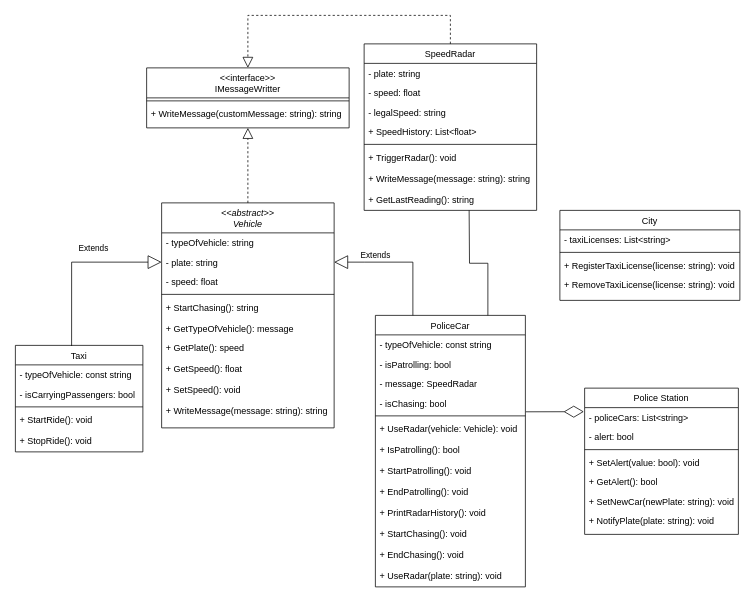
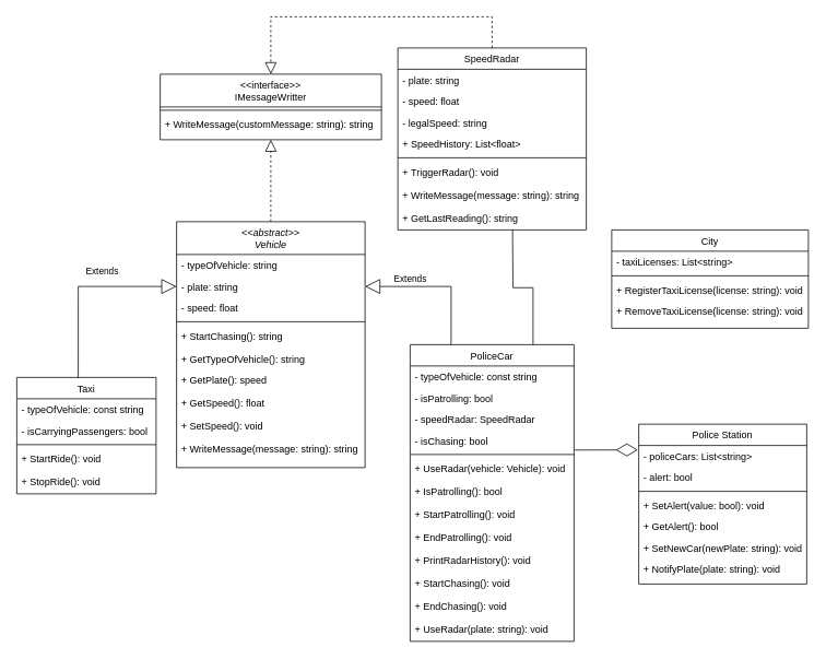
- <mxCell id="8" value="+ GetTypeOfVehicle(): message" style="text;align=left;verticalAlign=top;spacingLeft=4;spacingRight=4;overflow=hidden;rotatable=0;points=[[0,0.5],[1,0.5]];portConstraint=eastwest;fontStyle=0" vertex="1" parent="2"><mxGeometry y="154" width="230" height="26" as="geometry" /></mxCell>
+ <mxCell id="8" value="+ GetTypeOfVehicle(): string" style="text;align=left;verticalAlign=top;spacingLeft=4;spacingRight=4;overflow=hidden;rotatable=0;points=[[0,0.5],[1,0.5]];portConstraint=eastwest;fontStyle=0" vertex="1" parent="2"><mxGeometry y="154" width="230" height="26" as="geometry" /></mxCell>
- <mxCell id="22" value="- message: SpeedRadar" style="text;align=left;verticalAlign=top;spacingLeft=4;spacingRight=4;overflow=hidden;rotatable=0;points=[[0,0.5],[1,0.5]];portConstraint=eastwest;rounded=0;shadow=0;html=0;" vertex="1" parent="19"><mxGeometry y="78" width="200" height="26" as="geometry" /></mxCell>
+ <mxCell id="22" value="- speedRadar: SpeedRadar" style="text;align=left;verticalAlign=top;spacingLeft=4;spacingRight=4;overflow=hidden;rotatable=0;points=[[0,0.5],[1,0.5]];portConstraint=eastwest;rounded=0;shadow=0;html=0;" vertex="1" parent="19"><mxGeometry y="78" width="200" height="26" as="geometry" /></mxCell>
